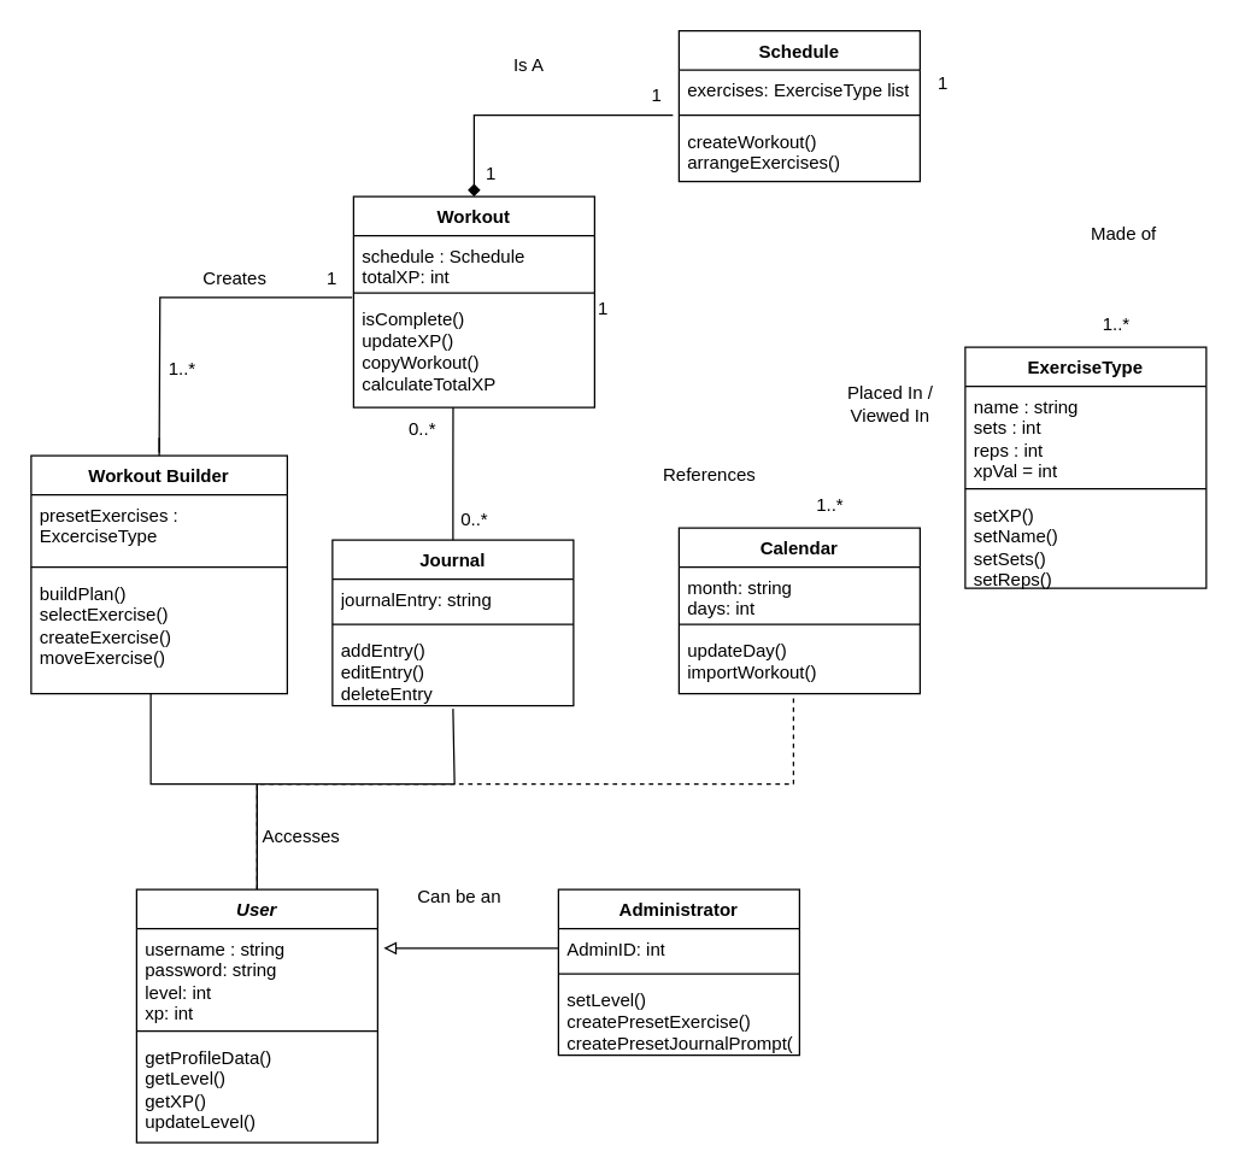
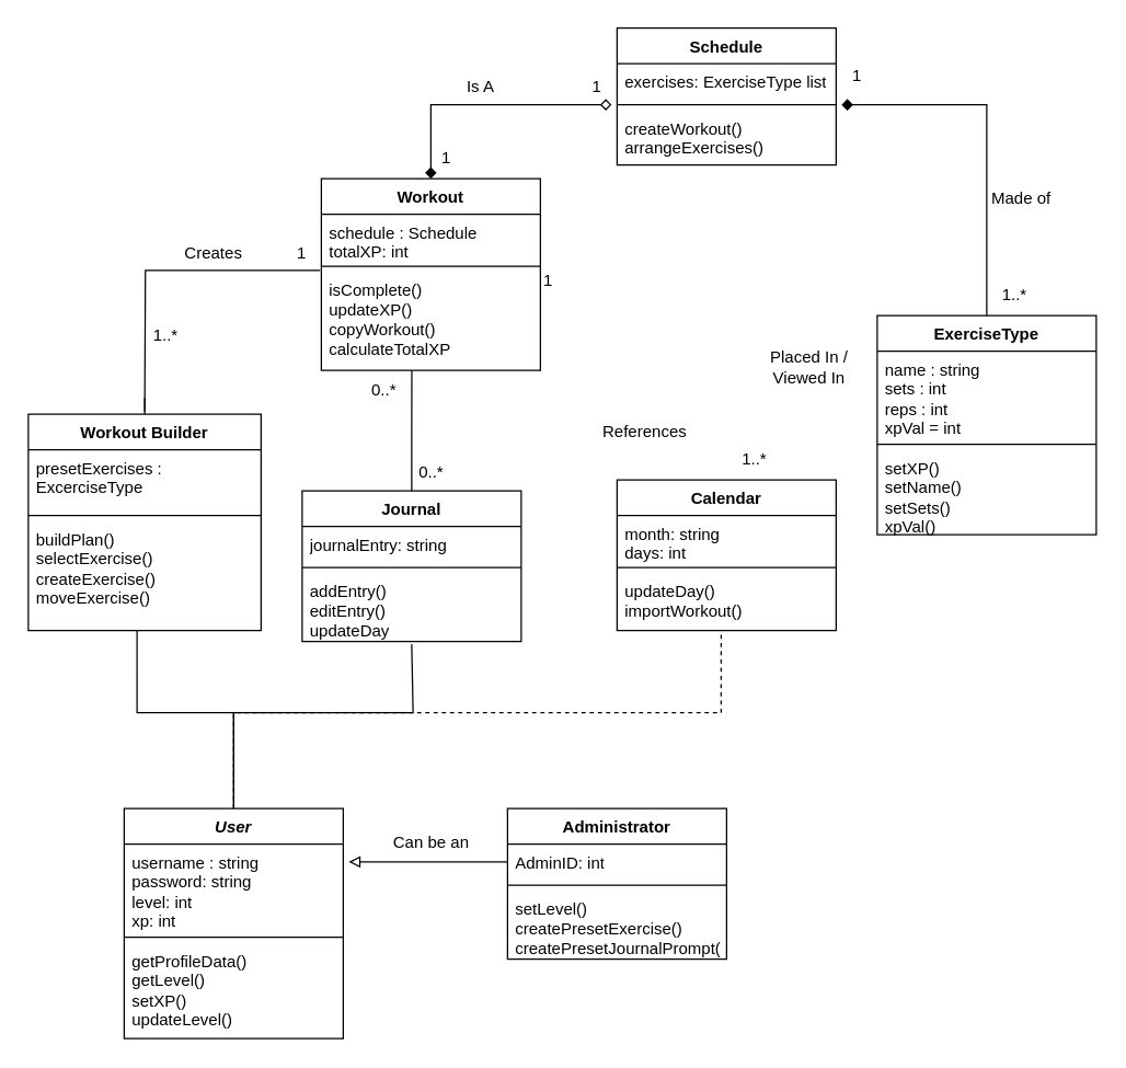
- <mxCell id="55" value="Is A" style="text;html=1;align=center;verticalAlign=middle;resizable=0;points=[];autosize=1;strokeColor=none;fillColor=none;" vertex="1" parent="1"><mxGeometry x="330" y="28" width="40" height="30" as="geometry" /></mxCell>
+ <mxCell id="55" value="Is A" style="text;html=1;align=center;verticalAlign=middle;resizable=0;points=[];autosize=1;strokeColor=none;fillColor=none;" vertex="1" parent="1"><mxGeometry x="330" y="48" width="40" height="30" as="geometry" /></mxCell>
- <mxCell id="50" style="edgeStyle=orthogonalEdgeStyle;rounded=0;orthogonalLoop=1;jettySize=auto;html=1;exitX=0.5;exitY=0;exitDx=0;exitDy=0;entryX=-0.025;entryY=-0.1;entryDx=0;entryDy=0;entryPerimeter=0;endArrow=none;endFill=0;startArrow=diamond;startFill=1;" edge="1" parent="1" source="23" target="45"><mxGeometry relative="1" as="geometry" /></mxCell>
+ <mxCell id="50" style="edgeStyle=orthogonalEdgeStyle;rounded=0;orthogonalLoop=1;jettySize=auto;html=1;exitX=0.5;exitY=0;exitDx=0;exitDy=0;entryX=-0.025;entryY=-0.1;entryDx=0;entryDy=0;entryPerimeter=0;endArrow=diamond;endFill=0;startArrow=diamond;startFill=1;" edge="1" parent="1" source="23" target="45"><mxGeometry relative="1" as="geometry" /></mxCell>
+ <mxCell id="59" style="edgeStyle=orthogonalEdgeStyle;rounded=0;orthogonalLoop=1;jettySize=auto;html=1;exitX=0.5;exitY=0;exitDx=0;exitDy=0;entryX=1.025;entryY=1.154;entryDx=0;entryDy=0;entryPerimeter=0;endArrow=diamond;endFill=1;" edge="1" parent="1" source="46" target="43"><mxGeometry relative="1" as="geometry" /></mxCell>
- <mxCell id="56" value="Made of" style="text;html=1;align=center;verticalAlign=middle;resizable=0;points=[];autosize=1;strokeColor=none;fillColor=none;" vertex="1" parent="1"><mxGeometry x="710" y="140" width="70" height="30" as="geometry" /></mxCell>
+ <mxCell id="56" value="Made of" style="text;html=1;align=center;verticalAlign=middle;resizable=0;points=[];autosize=1;strokeColor=none;fillColor=none;" vertex="1" parent="1"><mxGeometry x="710" y="130" width="70" height="30" as="geometry" /></mxCell>
- <mxCell id="49" value="setXP()&lt;br&gt;setName()&lt;br&gt;setSets()&lt;br&gt;setReps()" style="text;strokeColor=none;fillColor=none;align=left;verticalAlign=top;spacingLeft=4;spacingRight=4;overflow=hidden;rotatable=0;points=[[0,0.5],[1,0.5]];portConstraint=eastwest;whiteSpace=wrap;html=1;" vertex="1" parent="46"><mxGeometry y="98" width="160" height="62" as="geometry" /></mxCell>
+ <mxCell id="49" value="setXP()&lt;br&gt;setName()&lt;br&gt;setSets()&lt;br&gt;xpVal()" style="text;strokeColor=none;fillColor=none;align=left;verticalAlign=top;spacingLeft=4;spacingRight=4;overflow=hidden;rotatable=0;points=[[0,0.5],[1,0.5]];portConstraint=eastwest;whiteSpace=wrap;html=1;" vertex="1" parent="46"><mxGeometry y="98" width="160" height="62" as="geometry" /></mxCell>
- <mxCell id="21" value="addEntry()&lt;br&gt;editEntry()&lt;br&gt;deleteEntry" style="text;strokeColor=none;fillColor=none;align=left;verticalAlign=top;spacingLeft=4;spacingRight=4;overflow=hidden;rotatable=0;points=[[0,0.5],[1,0.5]];portConstraint=eastwest;whiteSpace=wrap;html=1;" parent="18" vertex="1"><mxGeometry y="60" width="160" height="50" as="geometry" /></mxCell>
+ <mxCell id="21" value="addEntry()&lt;br&gt;editEntry()&lt;br&gt;updateDay" style="text;strokeColor=none;fillColor=none;align=left;verticalAlign=top;spacingLeft=4;spacingRight=4;overflow=hidden;rotatable=0;points=[[0,0.5],[1,0.5]];portConstraint=eastwest;whiteSpace=wrap;html=1;" parent="18" vertex="1"><mxGeometry y="60" width="160" height="50" as="geometry" /></mxCell>
- <mxCell id="22" value="Accesses" style="text;html=1;align=center;verticalAlign=middle;resizable=0;points=[];autosize=1;strokeColor=none;fillColor=none;" parent="1" vertex="1"><mxGeometry x="164" y="540" width="70" height="30" as="geometry" /></mxCell>
- <mxCell id="58" value="Can be an" style="text;html=1;align=center;verticalAlign=middle;resizable=0;points=[];autosize=1;strokeColor=none;fillColor=none;" vertex="1" parent="1"><mxGeometry x="264" y="580" width="80" height="30" as="geometry" /></mxCell>
+ <mxCell id="58" value="Can be an" style="text;html=1;align=center;verticalAlign=middle;resizable=0;points=[];autosize=1;strokeColor=none;fillColor=none;" vertex="1" parent="1"><mxGeometry x="274" y="600" width="80" height="30" as="geometry" /></mxCell>
- <mxCell id="13" value="getProfileData()&lt;br&gt;getLevel()&lt;br&gt;getXP()&lt;br&gt;updateLevel()" style="text;strokeColor=none;fillColor=none;align=left;verticalAlign=top;spacingLeft=4;spacingRight=4;overflow=hidden;rotatable=0;points=[[0,0.5],[1,0.5]];portConstraint=eastwest;whiteSpace=wrap;html=1;" parent="10" vertex="1"><mxGeometry y="98" width="160" height="70" as="geometry" /></mxCell>
+ <mxCell id="13" value="getProfileData()&lt;br&gt;getLevel()&lt;br&gt;setXP()&lt;br&gt;updateLevel()" style="text;strokeColor=none;fillColor=none;align=left;verticalAlign=top;spacingLeft=4;spacingRight=4;overflow=hidden;rotatable=0;points=[[0,0.5],[1,0.5]];portConstraint=eastwest;whiteSpace=wrap;html=1;" parent="10" vertex="1"><mxGeometry y="98" width="160" height="70" as="geometry" /></mxCell>
